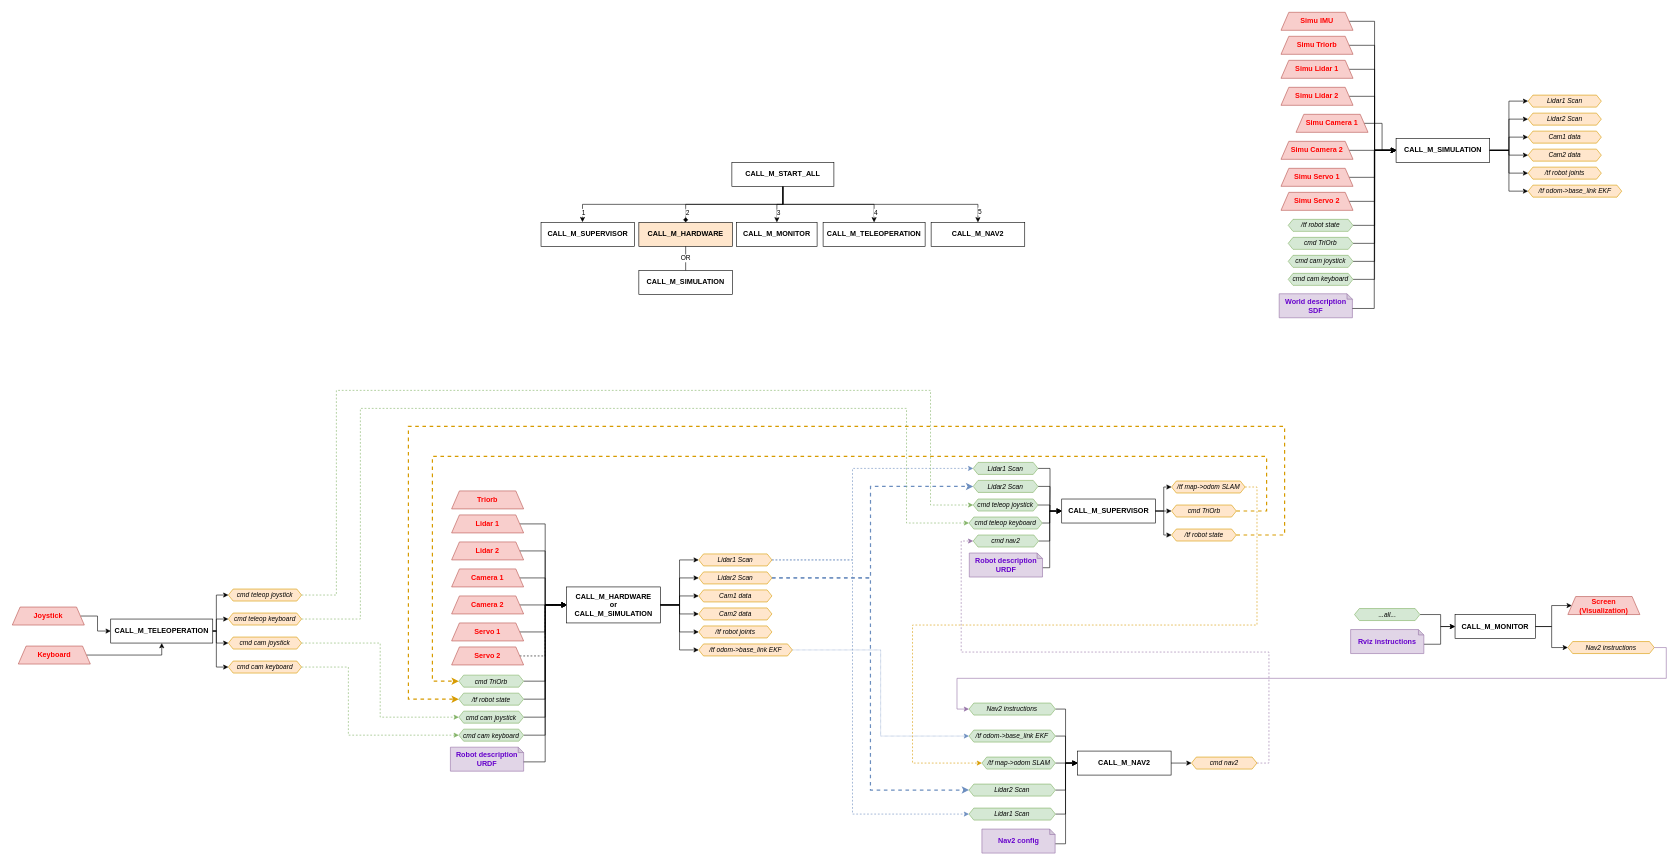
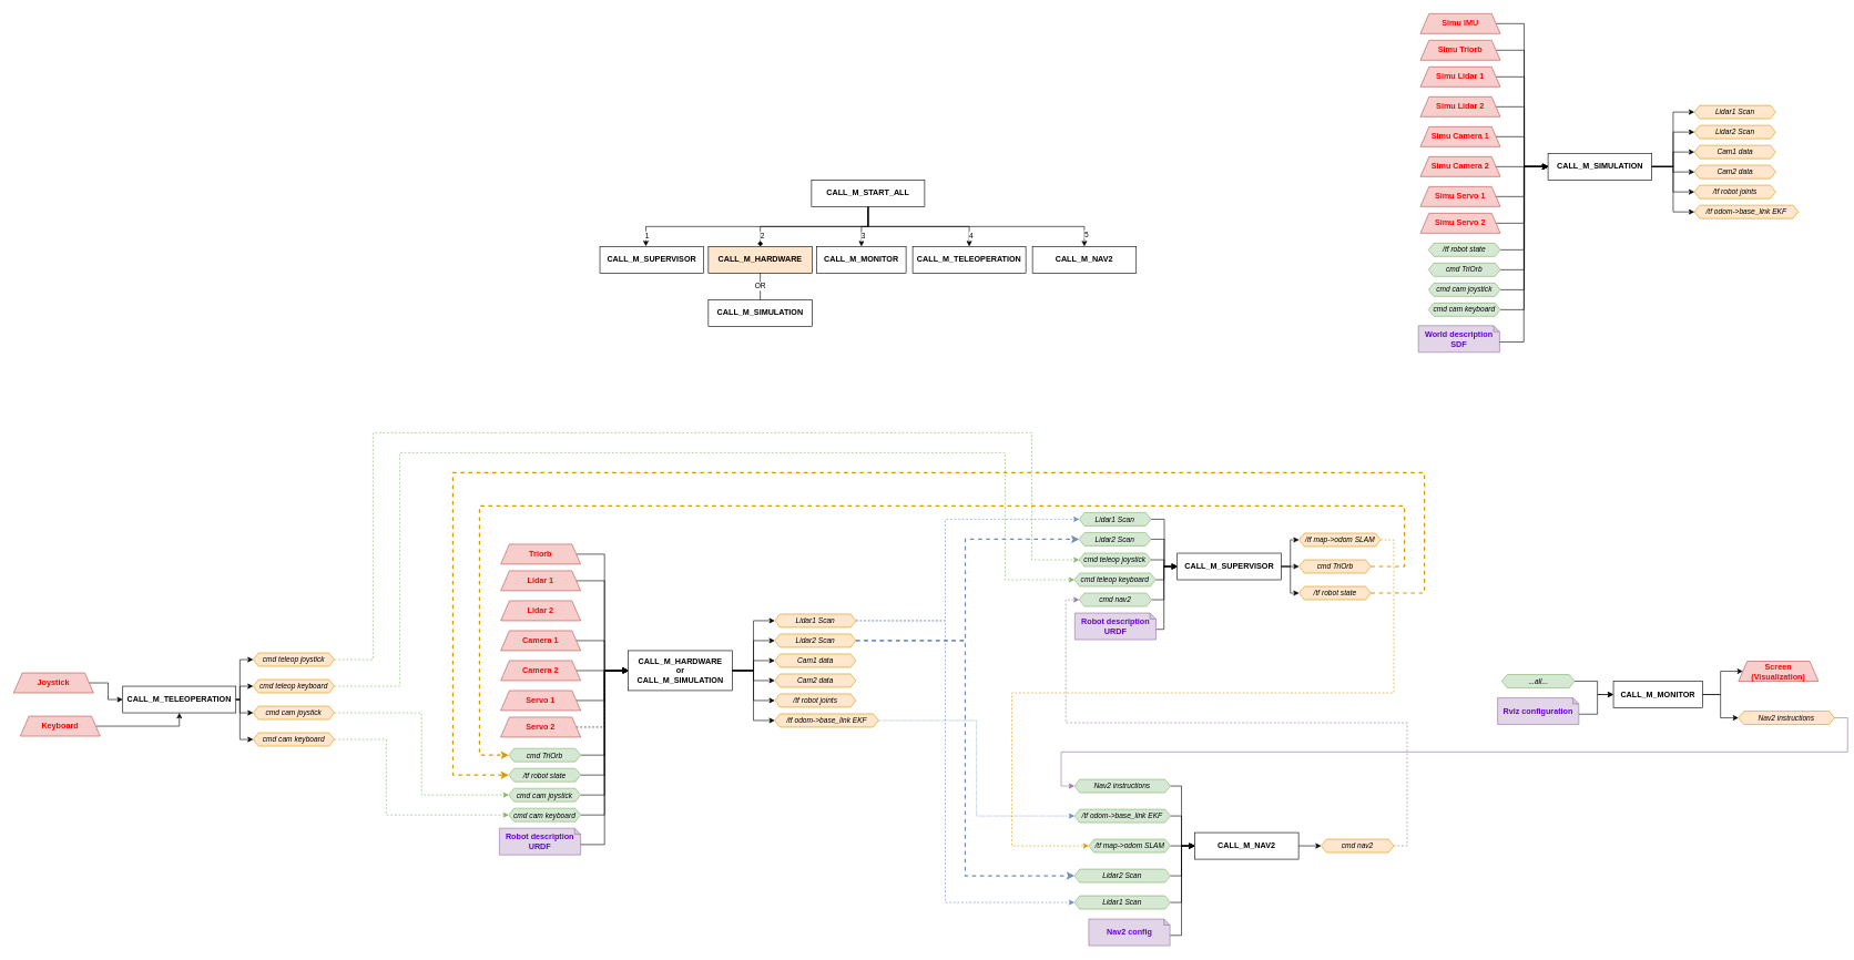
- <mxCell id="82" value="Simu Camera 1" style="shape=trapezoid;perimeter=trapezoidPerimeter;whiteSpace=wrap;html=1;fixedSize=1;size=13;fillColor=#f8cecc;strokeColor=#b85450;fontStyle=1;fontColor=#FF0000;" vertex="1" parent="73"><mxGeometry x="28" y="170" width="120" height="30" as="geometry" /></mxCell>
+ <mxCell id="82" value="Simu Camera 1" style="shape=trapezoid;perimeter=trapezoidPerimeter;whiteSpace=wrap;html=1;fixedSize=1;size=13;fillColor=#f8cecc;strokeColor=#b85450;fontStyle=1;fontColor=#FF0000;" vertex="1" parent="73"><mxGeometry x="3" y="170" width="120" height="30" as="geometry" /></mxCell>
+ <mxCell id="51" style="edgeStyle=orthogonalEdgeStyle;rounded=0;orthogonalLoop=1;jettySize=auto;html=1;exitX=1;exitY=0.5;exitDx=0;exitDy=0;entryX=0;entryY=0.5;entryDx=0;entryDy=0;" edge="1" parent="35" source="52" target="37"><mxGeometry relative="1" as="geometry" /></mxCell>
- <mxCell id="41" style="edgeStyle=orthogonalEdgeStyle;rounded=0;orthogonalLoop=1;jettySize=auto;html=1;exitX=1;exitY=0.5;exitDx=0;exitDy=0;entryX=0;entryY=0.5;entryDx=0;entryDy=0;" edge="1" parent="35" source="42" target="37"><mxGeometry relative="1" as="geometry" /></mxCell>
- <mxCell id="132" value="Rviz instructions" style="shape=note;whiteSpace=wrap;html=1;backgroundOutline=1;darkOpacity=0.05;size=9;fontStyle=1;fillColor=#e1d5e7;strokeColor=#9673a6;fontColor=#6600CC;" vertex="1" parent="129"><mxGeometry y="55" width="122" height="40" as="geometry" /></mxCell>
+ <mxCell id="132" value="Rviz configuration" style="shape=note;whiteSpace=wrap;html=1;backgroundOutline=1;darkOpacity=0.05;size=9;fontStyle=1;fillColor=#e1d5e7;strokeColor=#9673a6;fontColor=#6600CC;" vertex="1" parent="129"><mxGeometry y="55" width="122" height="40" as="geometry" /></mxCell>
